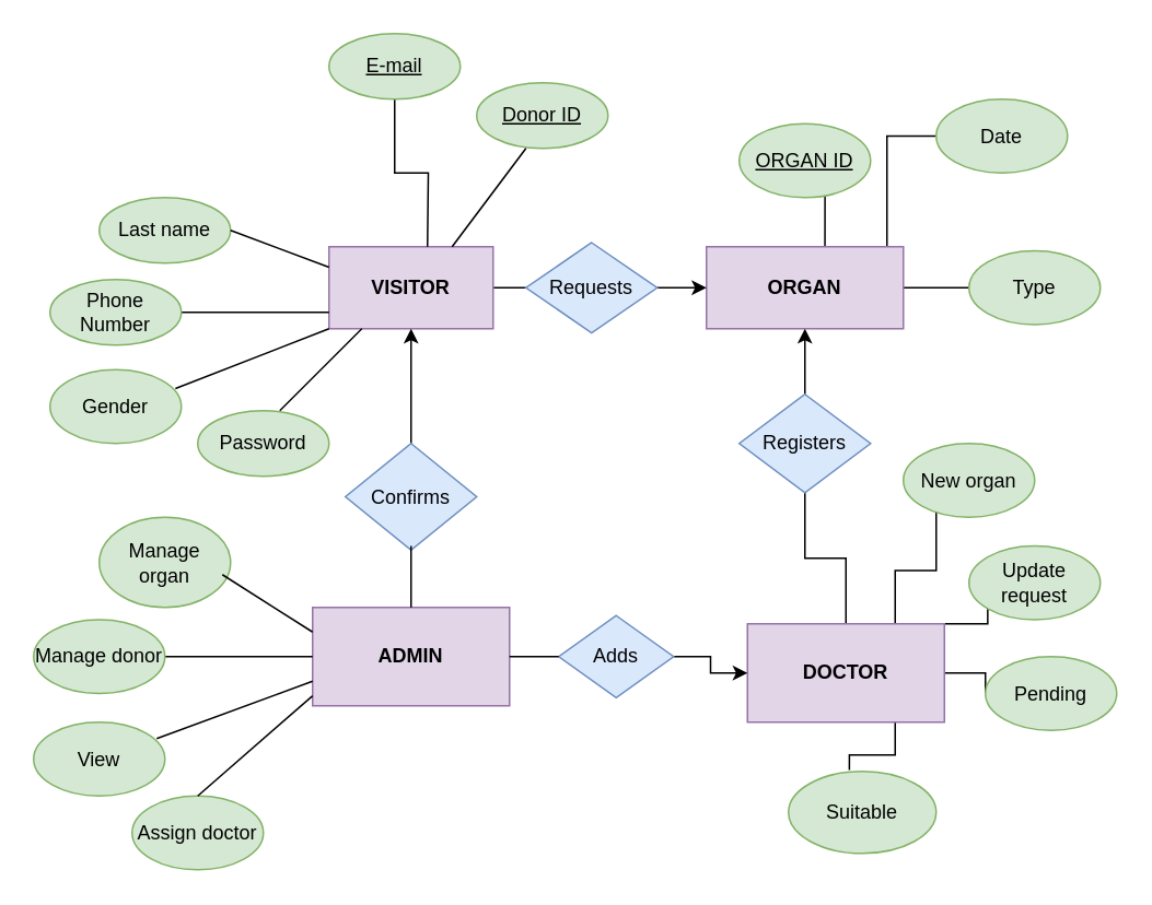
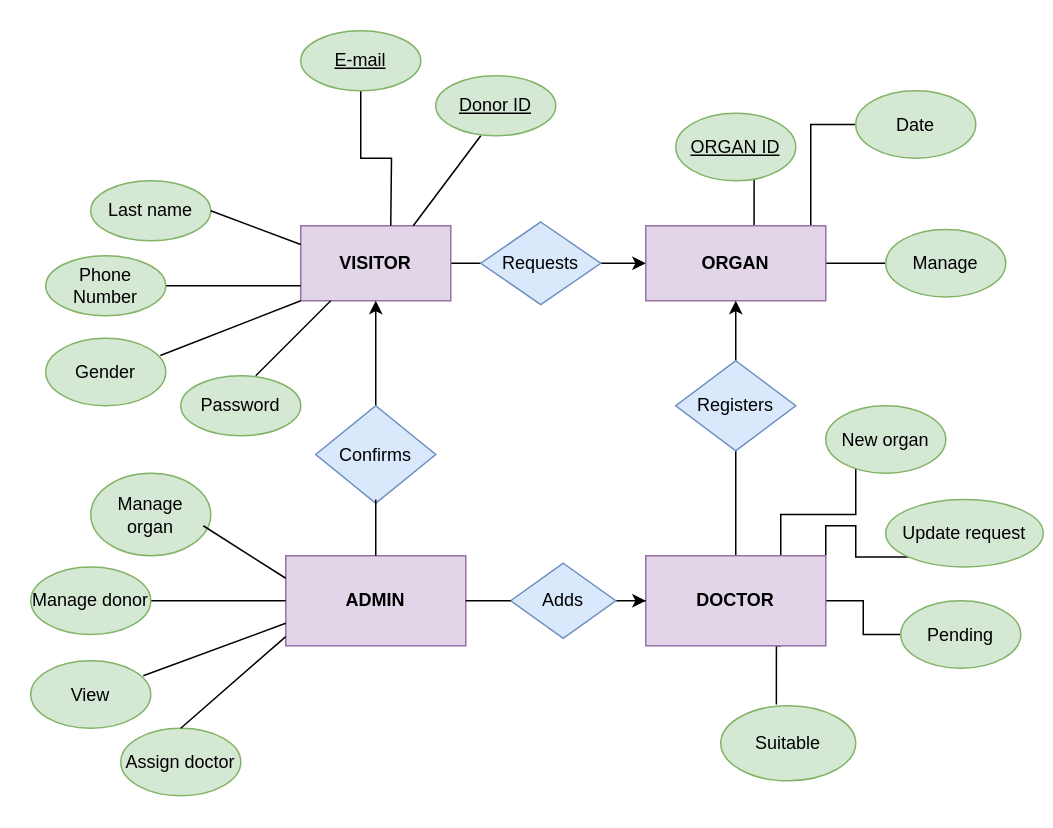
- <mxCell id="37" value="Type" style="ellipse;whiteSpace=wrap;html=1;fillColor=#d5e8d4;strokeColor=#82b366;" parent="1" vertex="1"><mxGeometry x="590" y="152.5" width="80" height="45" as="geometry" /></mxCell>
+ <mxCell id="37" value="Manage" style="ellipse;whiteSpace=wrap;html=1;fillColor=#d5e8d4;strokeColor=#82b366;" parent="1" vertex="1"><mxGeometry x="590" y="152.5" width="80" height="45" as="geometry" /></mxCell>
- <mxCell id="24" value="Update request" style="ellipse;whiteSpace=wrap;html=1;fillColor=#d5e8d4;strokeColor=#82b366;" parent="1" vertex="1"><mxGeometry x="590" y="332.5" width="80" height="45" as="geometry" /></mxCell>
+ <mxCell id="24" value="Update request" style="ellipse;whiteSpace=wrap;html=1;fillColor=#d5e8d4;strokeColor=#82b366;" parent="1" vertex="1"><mxGeometry x="590" y="332.5" width="105" height="45" as="geometry" /></mxCell>
- <mxCell id="9" value="&lt;b&gt;DOCTOR&lt;/b&gt;" style="rounded=0;whiteSpace=wrap;html=1;fillColor=#e1d5e7;strokeColor=#9673a6;" parent="1" vertex="1"><mxGeometry x="455" y="380" width="120" height="60" as="geometry" /></mxCell>
+ <mxCell id="9" value="&lt;b&gt;DOCTOR&lt;/b&gt;" style="rounded=0;whiteSpace=wrap;html=1;fillColor=#e1d5e7;strokeColor=#9673a6;" parent="1" vertex="1"><mxGeometry x="430" y="370" width="120" height="60" as="geometry" /></mxCell>
